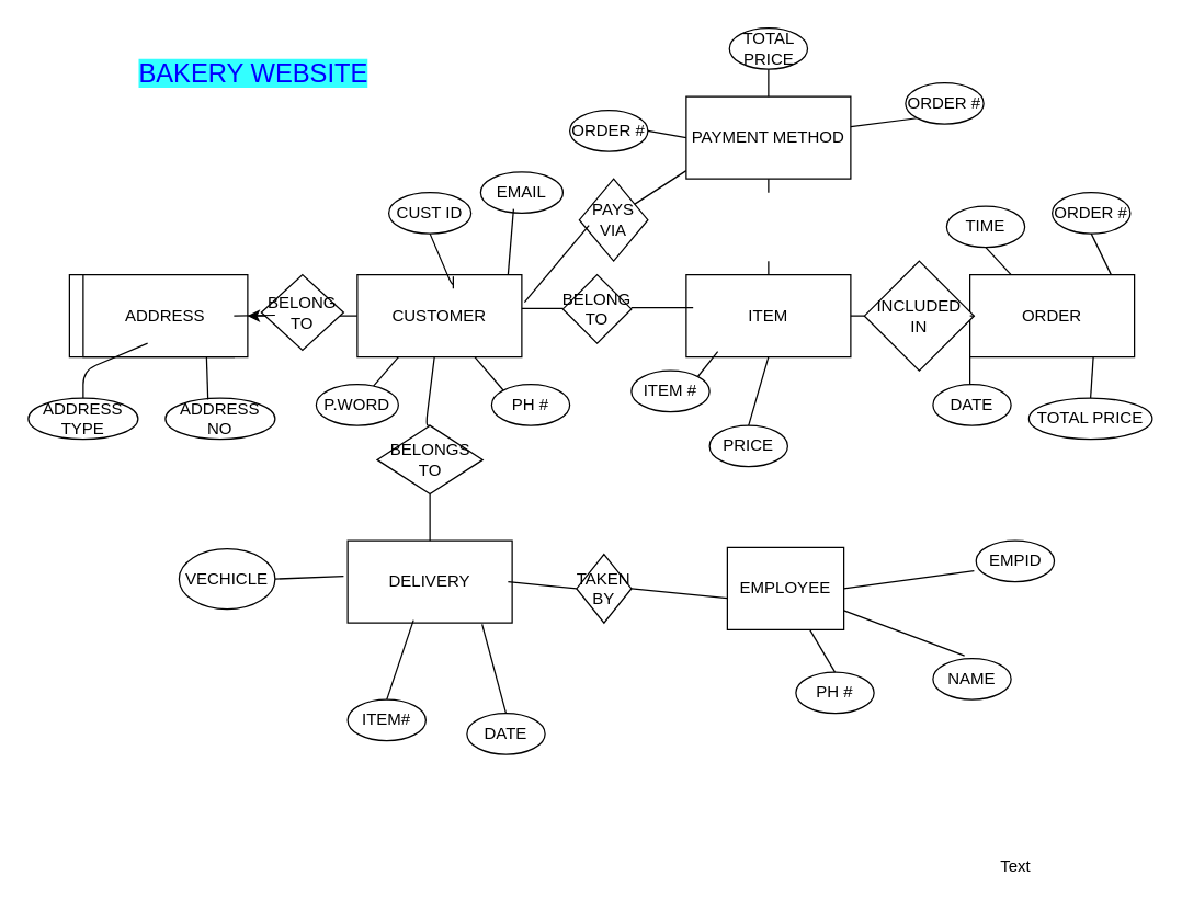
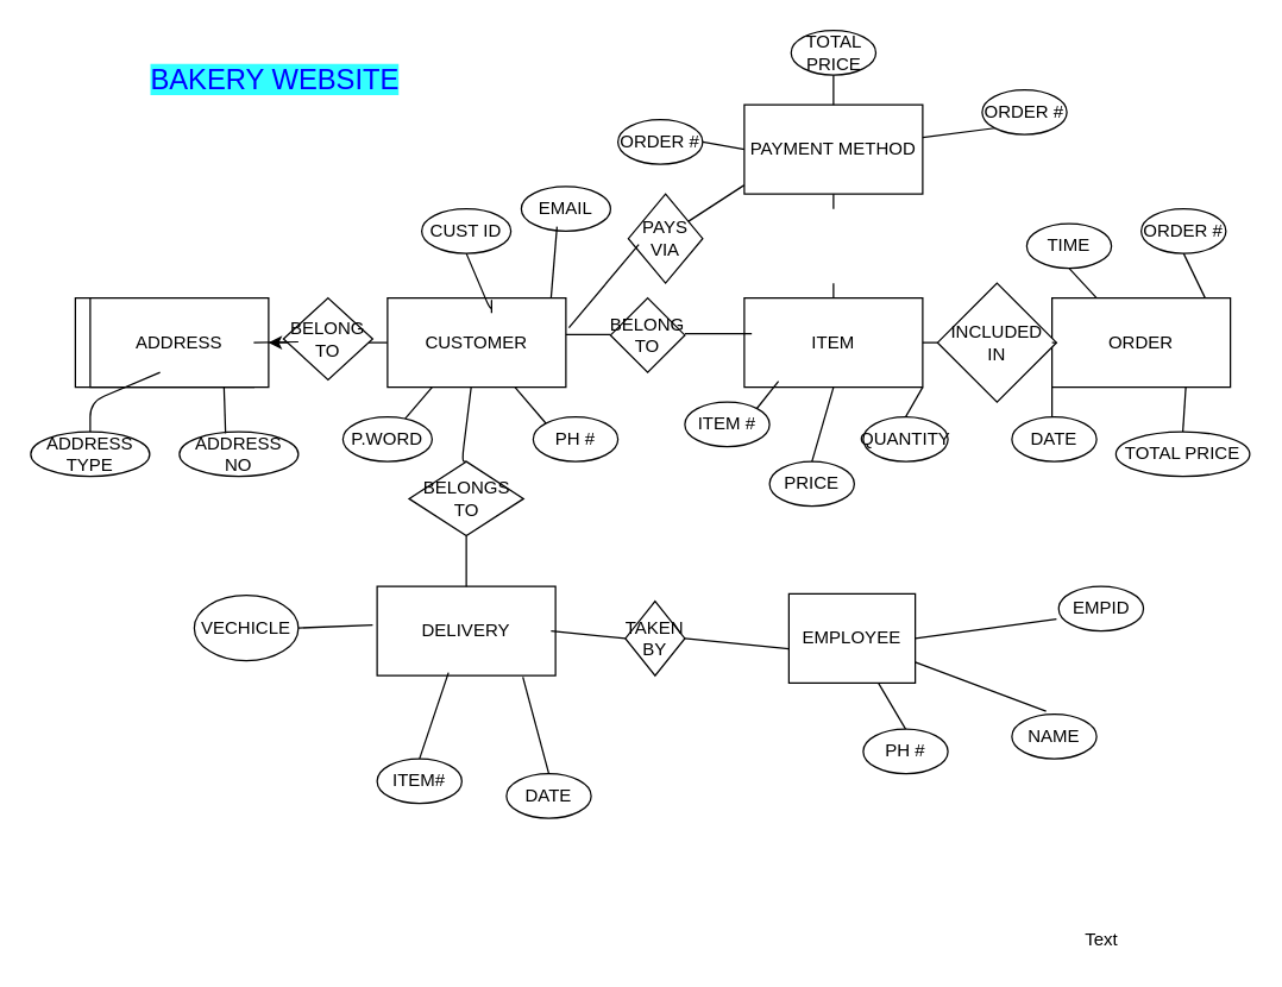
+ <mxCell id="69" value="" style="endArrow=none;html=1;entryX=0.5;entryY=0;entryDx=0;entryDy=0;exitX=1;exitY=1;exitDx=0;exitDy=0;" parent="1" source="6" target="66" edge="1"><mxGeometry width="50" height="50" relative="1" as="geometry"><mxPoint x="609" y="265" as="sourcePoint" /><mxPoint x="615.04" y="260" as="targetPoint" /></mxGeometry></mxCell>
+ <mxCell id="66" value="QUANTITY" style="ellipse;whiteSpace=wrap;html=1;align=center;" parent="1" vertex="1"><mxGeometry x="580" y="280" width="57" height="30" as="geometry" /></mxCell>
